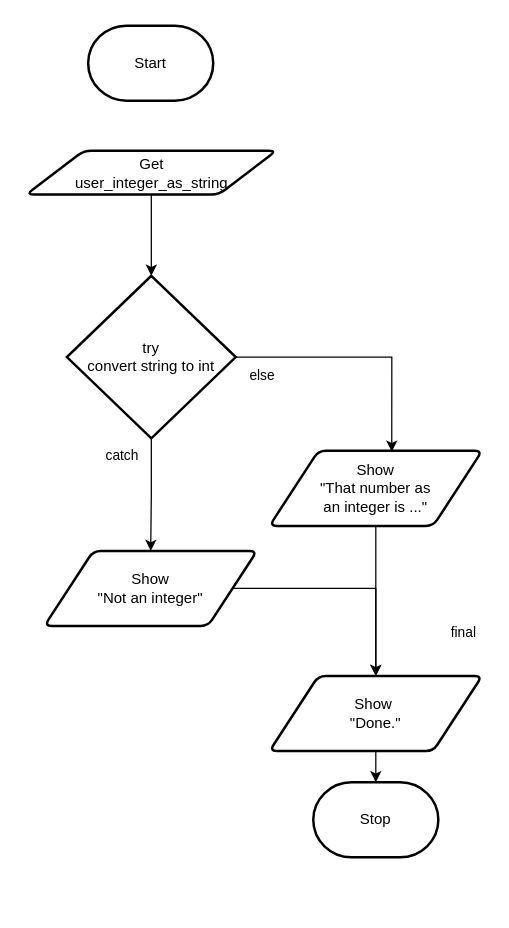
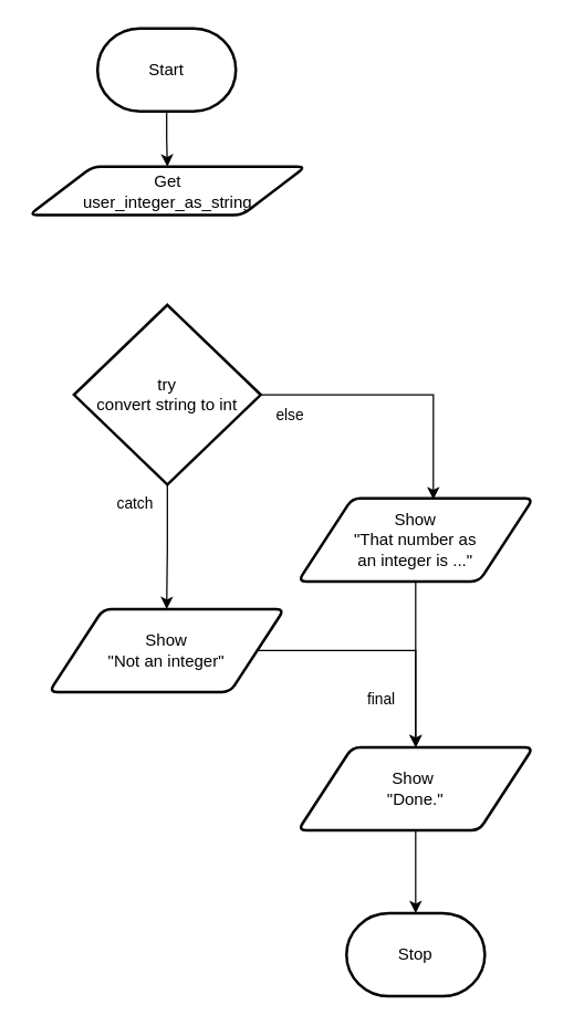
+ <mxCell id="2" style="edgeStyle=orthogonalEdgeStyle;html=1;rounded=0;" parent="1" source="3" target="5" edge="1"><mxGeometry relative="1" as="geometry" /></mxCell>
- <mxCell id="4" style="edgeStyle=orthogonalEdgeStyle;html=1;rounded=0;" parent="1" source="5" target="10" edge="1"><mxGeometry relative="1" as="geometry" /></mxCell>
- <mxCell id="19" value="final" style="text;html=1;align=center;verticalAlign=middle;resizable=0;points=[];autosize=1;strokeColor=none;fillColor=none;fontSize=11;fontFamily=Helvetica;fontColor=default;" parent="1" vertex="1"><mxGeometry x="350" y="490" width="40" height="30" as="geometry" /></mxCell>
+ <mxCell id="19" value="final" style="text;html=1;align=center;verticalAlign=middle;resizable=0;points=[];autosize=1;strokeColor=none;fillColor=none;fontSize=11;fontFamily=Helvetica;fontColor=default;" parent="1" vertex="1"><mxGeometry x="255" y="490" width="40" height="30" as="geometry" /></mxCell>
- <mxCell id="6" value="Stop" style="strokeWidth=2;html=1;shape=mxgraph.flowchart.terminator;whiteSpace=wrap;" parent="1" vertex="1"><mxGeometry x="250" y="625" width="100" height="60" as="geometry" /></mxCell>
+ <mxCell id="6" value="Stop" style="strokeWidth=2;html=1;shape=mxgraph.flowchart.terminator;whiteSpace=wrap;" parent="1" vertex="1"><mxGeometry x="250" y="660" width="100" height="60" as="geometry" /></mxCell>
